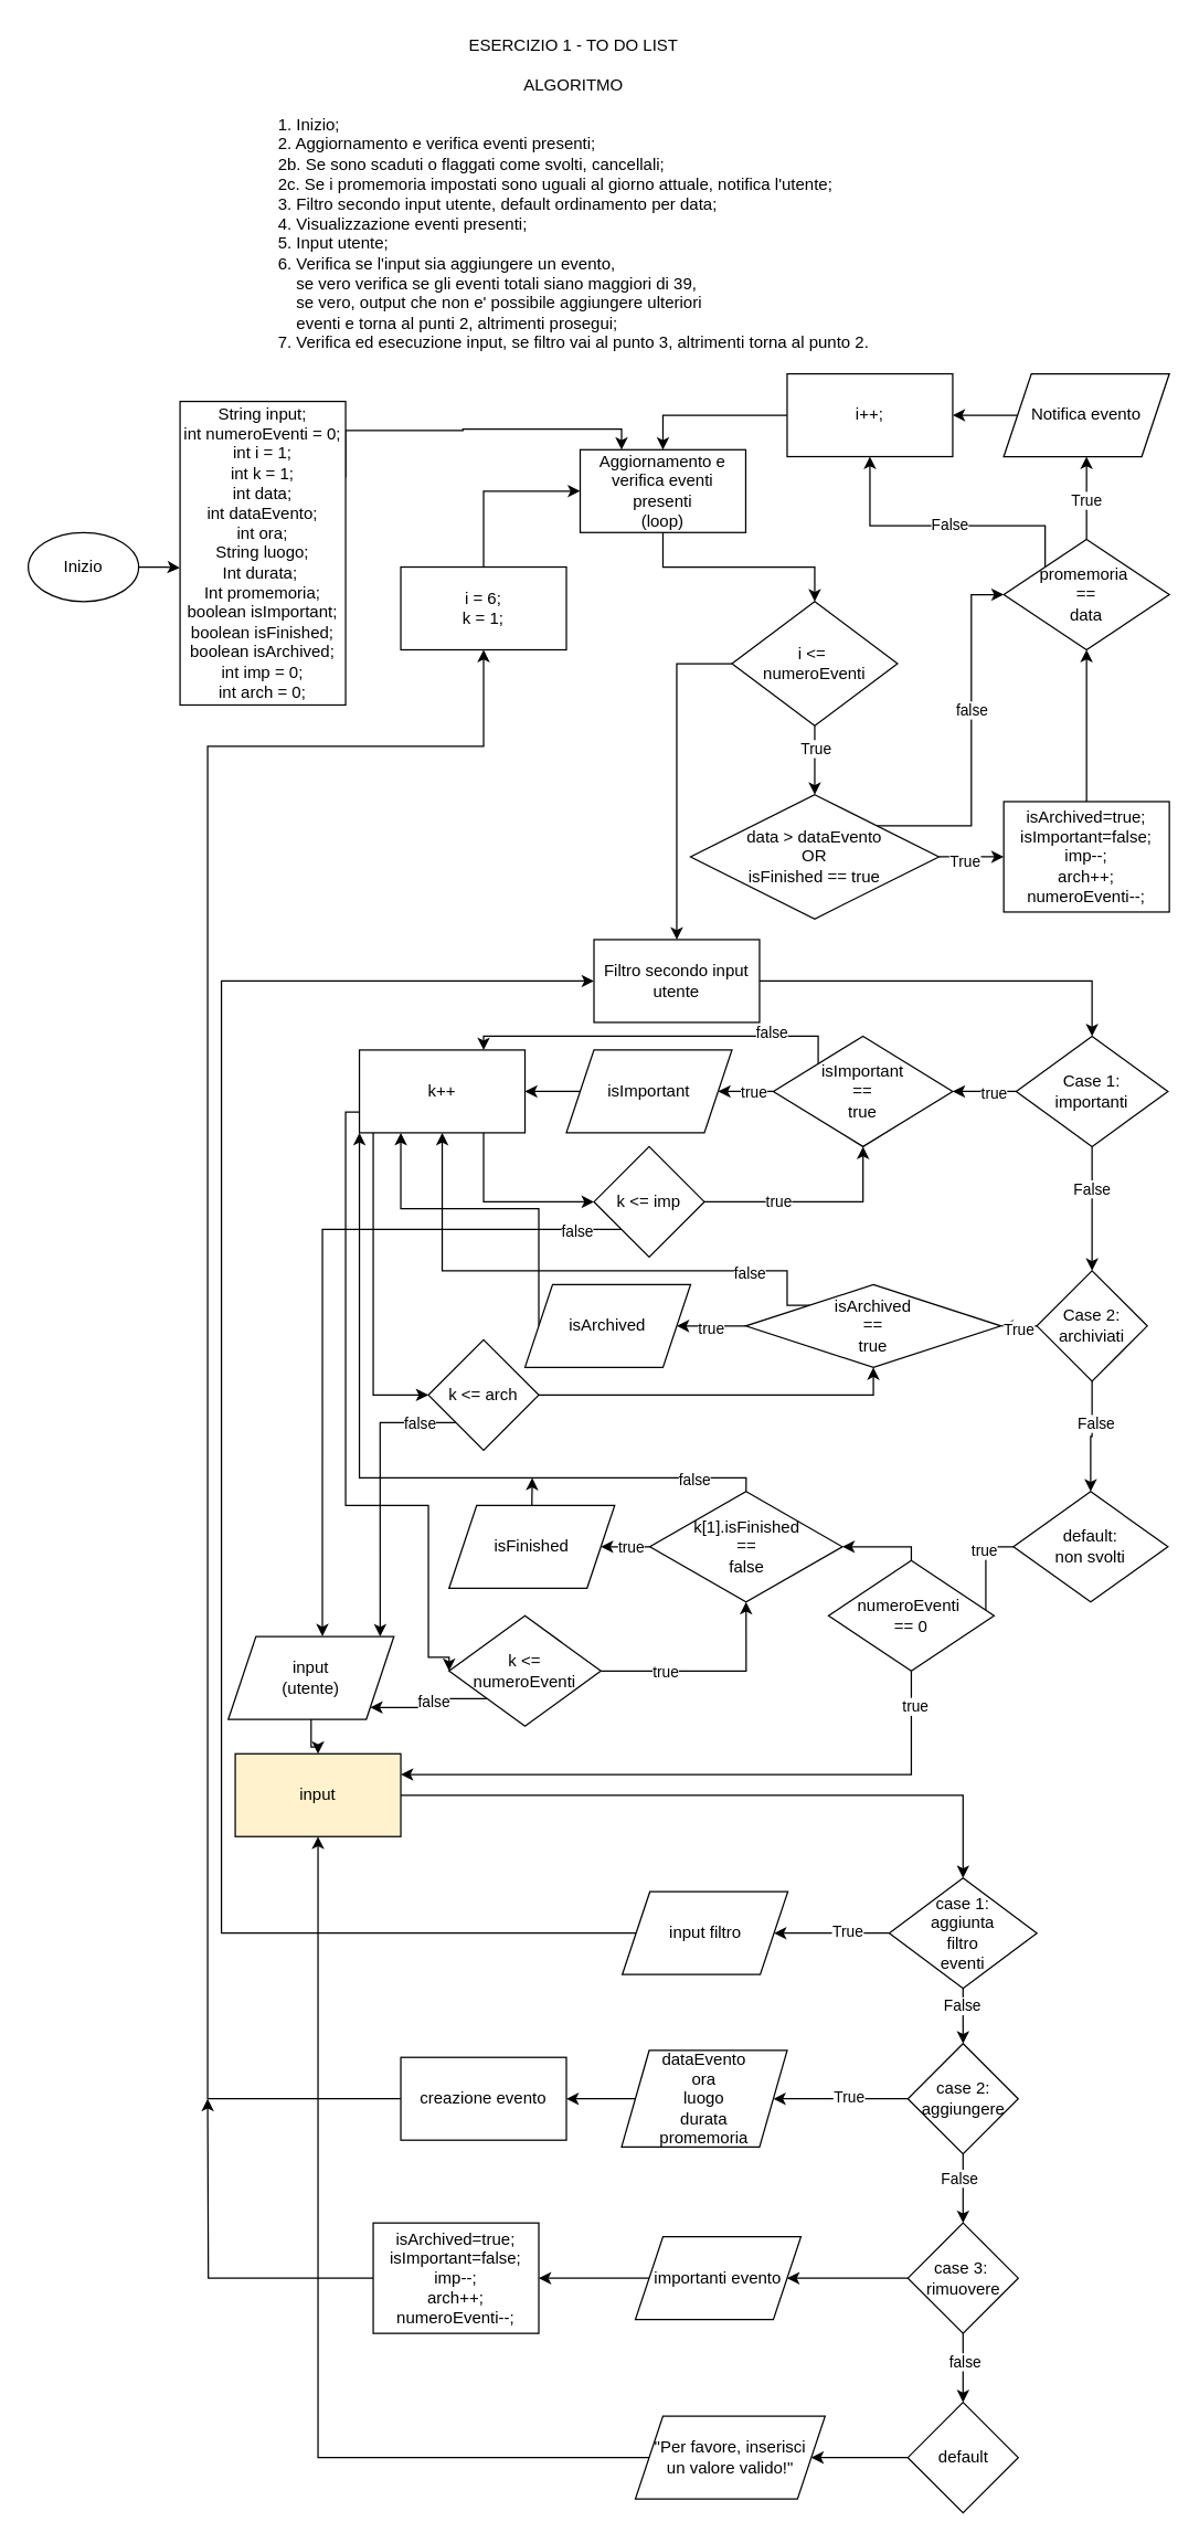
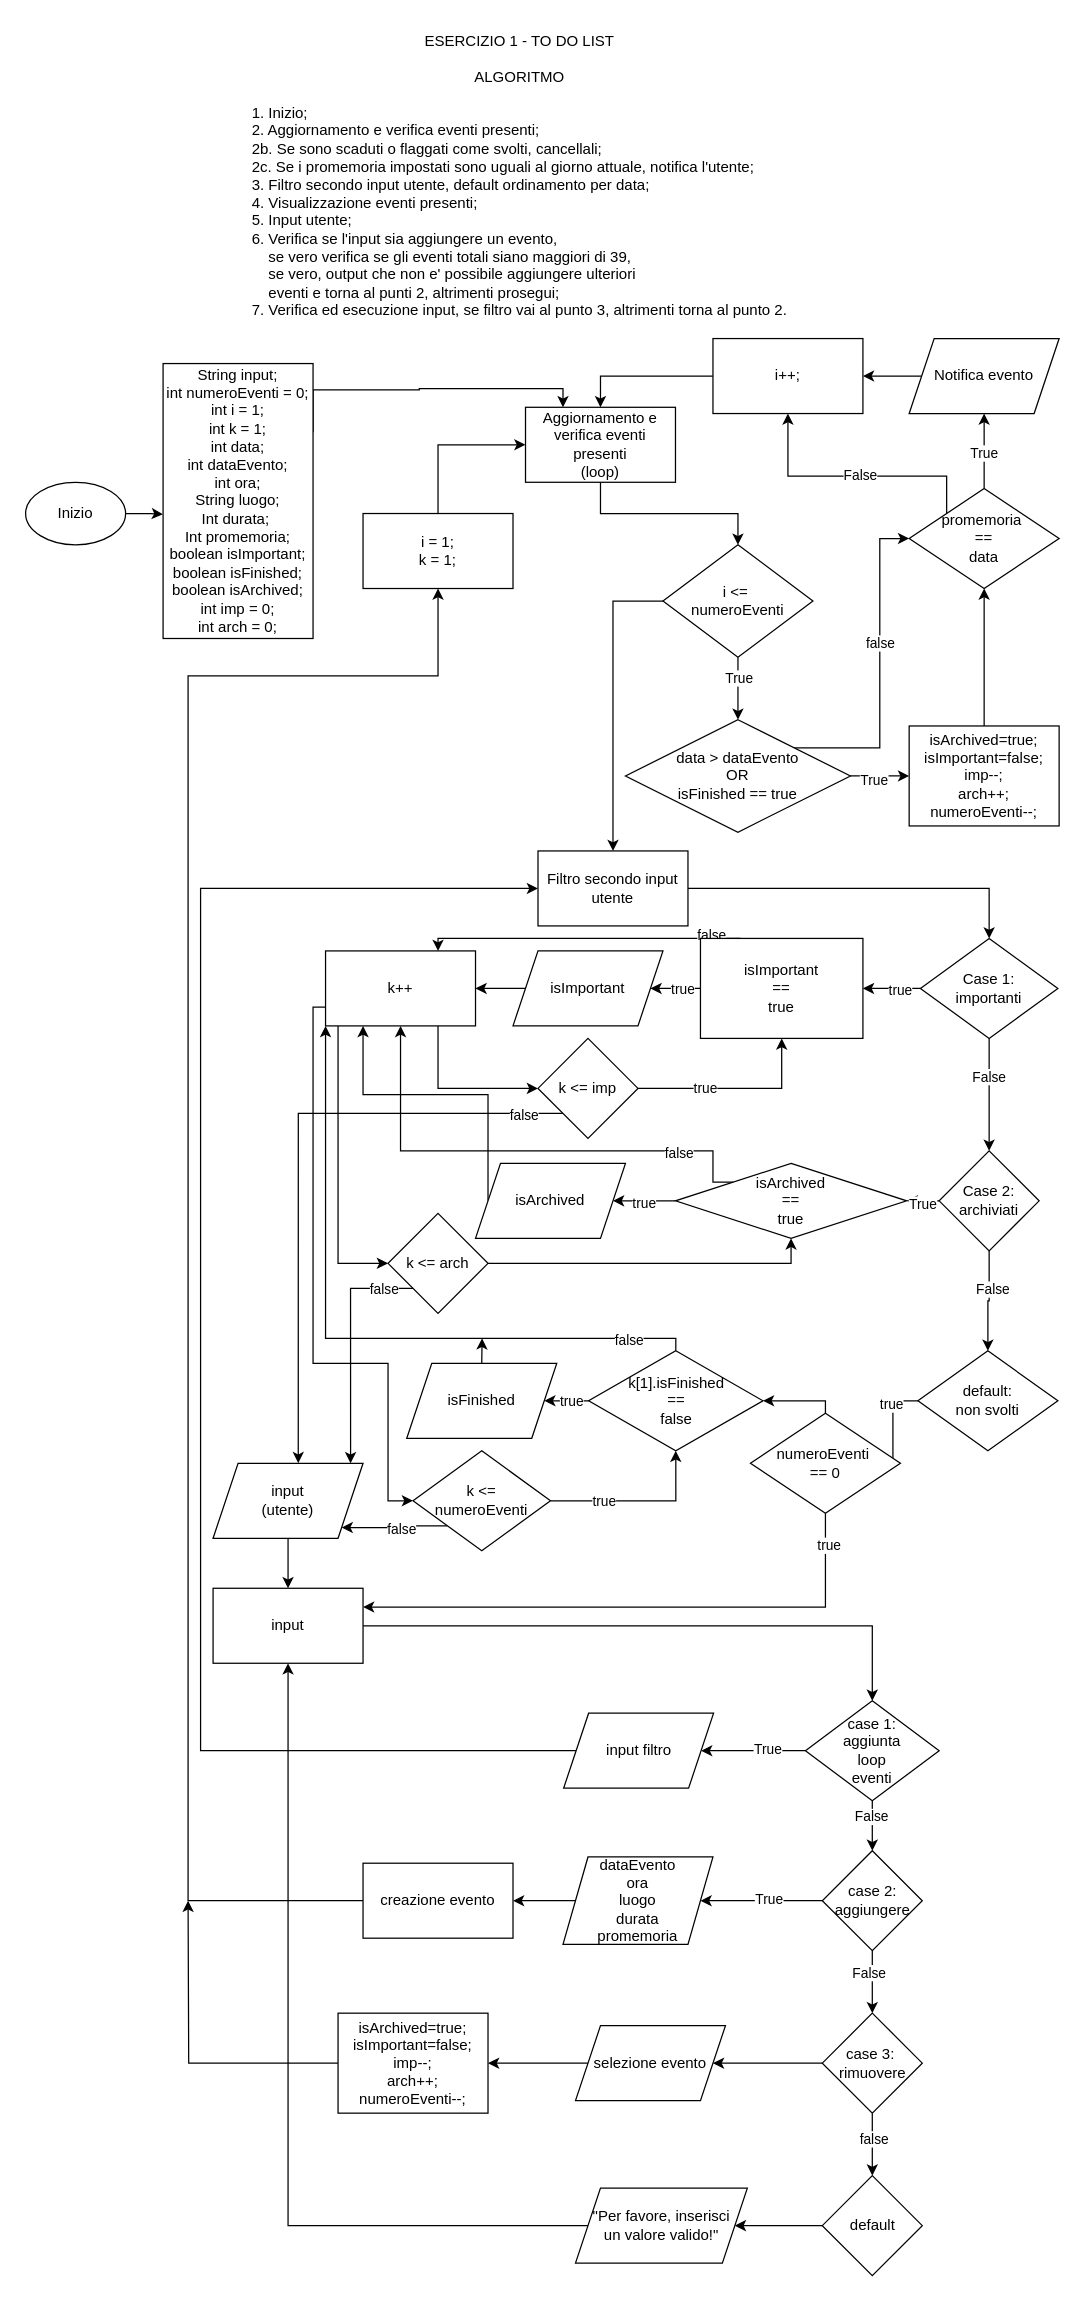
- <mxCell id="74" value="i = 6;&lt;div&gt;k = 1;&lt;/div&gt;" style="whiteSpace=wrap;html=1;" vertex="1" parent="1"><mxGeometry x="290" y="410" width="120" height="60" as="geometry" /></mxCell>
+ <mxCell id="74" value="i = 1;&lt;div&gt;k = 1;&lt;/div&gt;" style="whiteSpace=wrap;html=1;" vertex="1" parent="1"><mxGeometry x="290" y="410" width="120" height="60" as="geometry" /></mxCell>
- <mxCell id="79" value="isImportant&lt;div&gt;==&lt;/div&gt;&lt;div&gt;true&lt;/div&gt;" style="rhombus;whiteSpace=wrap;html=1;" vertex="1" parent="1"><mxGeometry x="560" y="750" width="130" height="80" as="geometry" /></mxCell>
+ <mxCell id="79" value="isImportant&lt;div&gt;==&lt;/div&gt;&lt;div&gt;true&lt;/div&gt;" style="whiteSpace=wrap;html=1;rounded=0;" vertex="1" parent="1"><mxGeometry x="560" y="750" width="130" height="80" as="geometry" /></mxCell>
- <mxCell id="104" value="k &amp;lt;=&lt;div&gt;numeroEventi&lt;/div&gt;" style="rhombus;whiteSpace=wrap;html=1;" vertex="1" parent="1"><mxGeometry x="325" y="1170" width="110" height="80" as="geometry" /></mxCell>
+ <mxCell id="104" value="k &amp;lt;=&lt;div&gt;numeroEventi&lt;/div&gt;" style="rhombus;whiteSpace=wrap;html=1;" vertex="1" parent="1"><mxGeometry x="330" y="1160" width="110" height="80" as="geometry" /></mxCell>
- <mxCell id="106" value="input&lt;div&gt;(utente)&lt;/div&gt;" style="shape=parallelogram;perimeter=parallelogramPerimeter;whiteSpace=wrap;html=1;fixedSize=1;" vertex="1" parent="1"><mxGeometry x="165" y="1185" width="120" height="60" as="geometry" /></mxCell>
+ <mxCell id="106" value="input&lt;div&gt;(utente)&lt;/div&gt;" style="shape=parallelogram;perimeter=parallelogramPerimeter;whiteSpace=wrap;html=1;fixedSize=1;" vertex="1" parent="1"><mxGeometry x="170" y="1170" width="120" height="60" as="geometry" /></mxCell>
- <mxCell id="110" value="input" style="whiteSpace=wrap;html=1;fillColor=#fff2cc;" vertex="1" parent="1"><mxGeometry x="170" y="1270" width="120" height="60" as="geometry" /></mxCell>
+ <mxCell id="110" value="input" style="whiteSpace=wrap;html=1;" vertex="1" parent="1"><mxGeometry x="170" y="1270" width="120" height="60" as="geometry" /></mxCell>
- <mxCell id="48" value="case 1:&lt;div&gt;aggiunta&lt;/div&gt;&lt;div&gt;filtro&lt;/div&gt;&lt;div&gt;eventi&lt;/div&gt;" style="rhombus;whiteSpace=wrap;html=1;" vertex="1" parent="1"><mxGeometry x="644" y="1360" width="107" height="80" as="geometry" /></mxCell>
+ <mxCell id="48" value="case 1:&lt;div&gt;aggiunta&lt;/div&gt;&lt;div&gt;loop&lt;/div&gt;&lt;div&gt;eventi&lt;/div&gt;" style="rhombus;whiteSpace=wrap;html=1;" vertex="1" parent="1"><mxGeometry x="644" y="1360" width="107" height="80" as="geometry" /></mxCell>
- <mxCell id="120" value="importanti evento" style="shape=parallelogram;perimeter=parallelogramPerimeter;whiteSpace=wrap;html=1;fixedSize=1;" vertex="1" parent="1"><mxGeometry x="460" y="1620" width="120" height="60" as="geometry" /></mxCell>
+ <mxCell id="120" value="selezione evento" style="shape=parallelogram;perimeter=parallelogramPerimeter;whiteSpace=wrap;html=1;fixedSize=1;" vertex="1" parent="1"><mxGeometry x="460" y="1620" width="120" height="60" as="geometry" /></mxCell>
